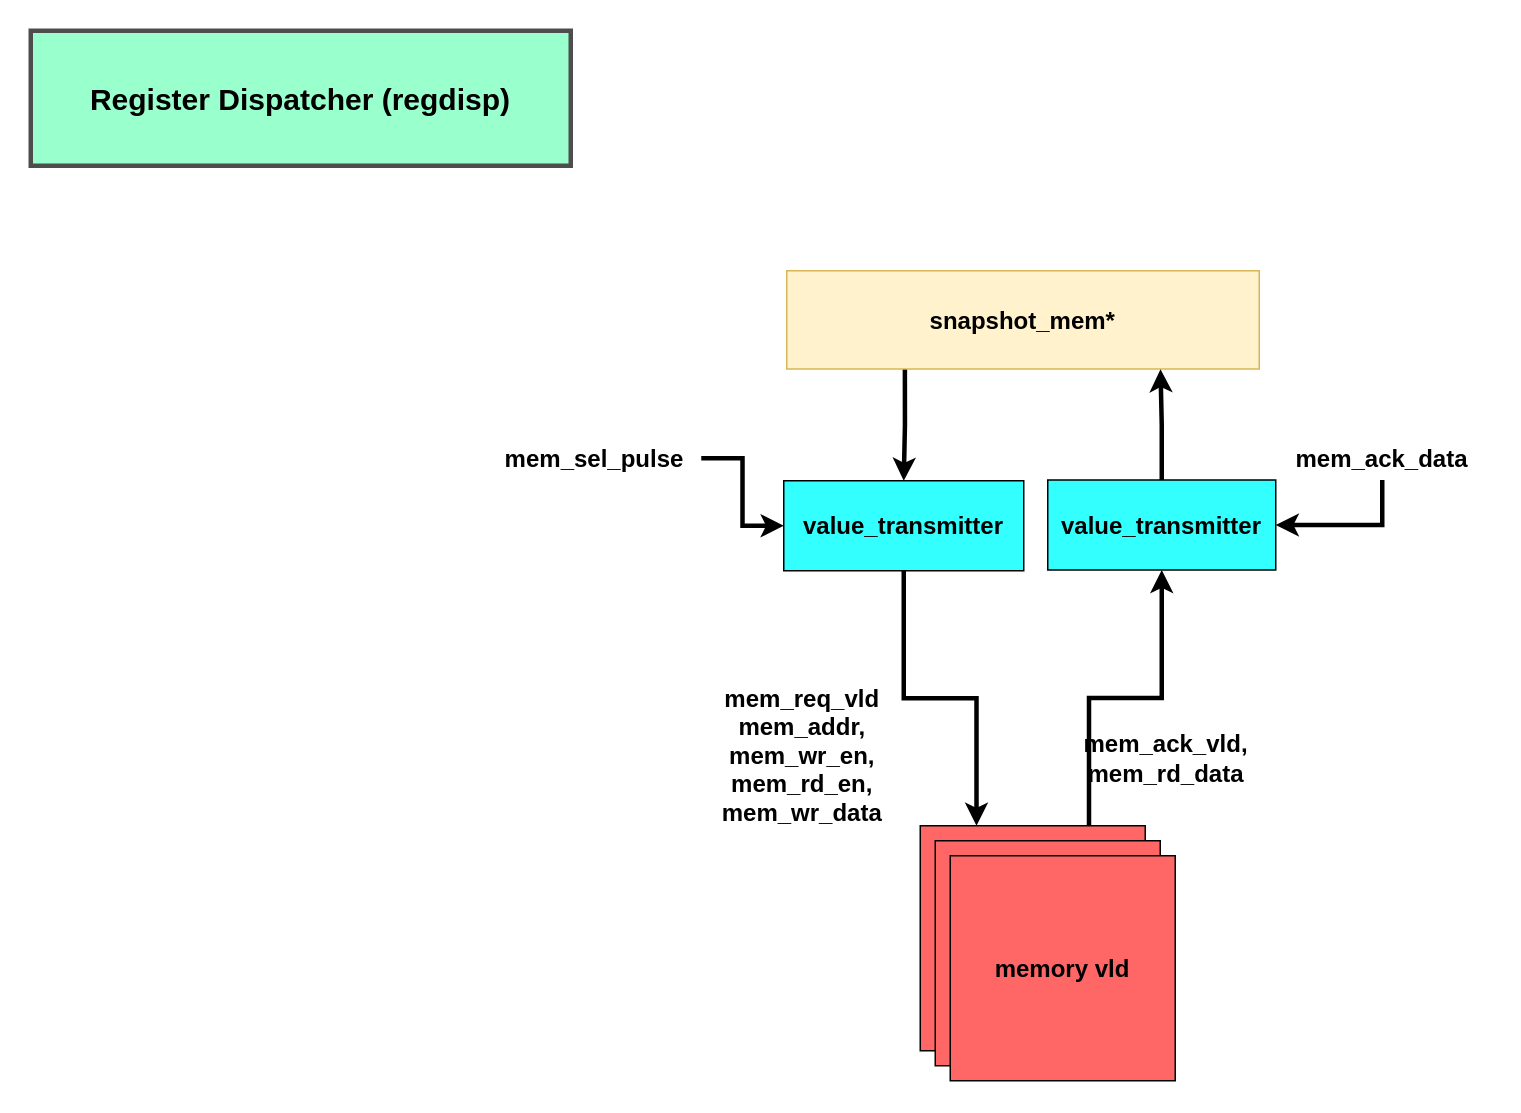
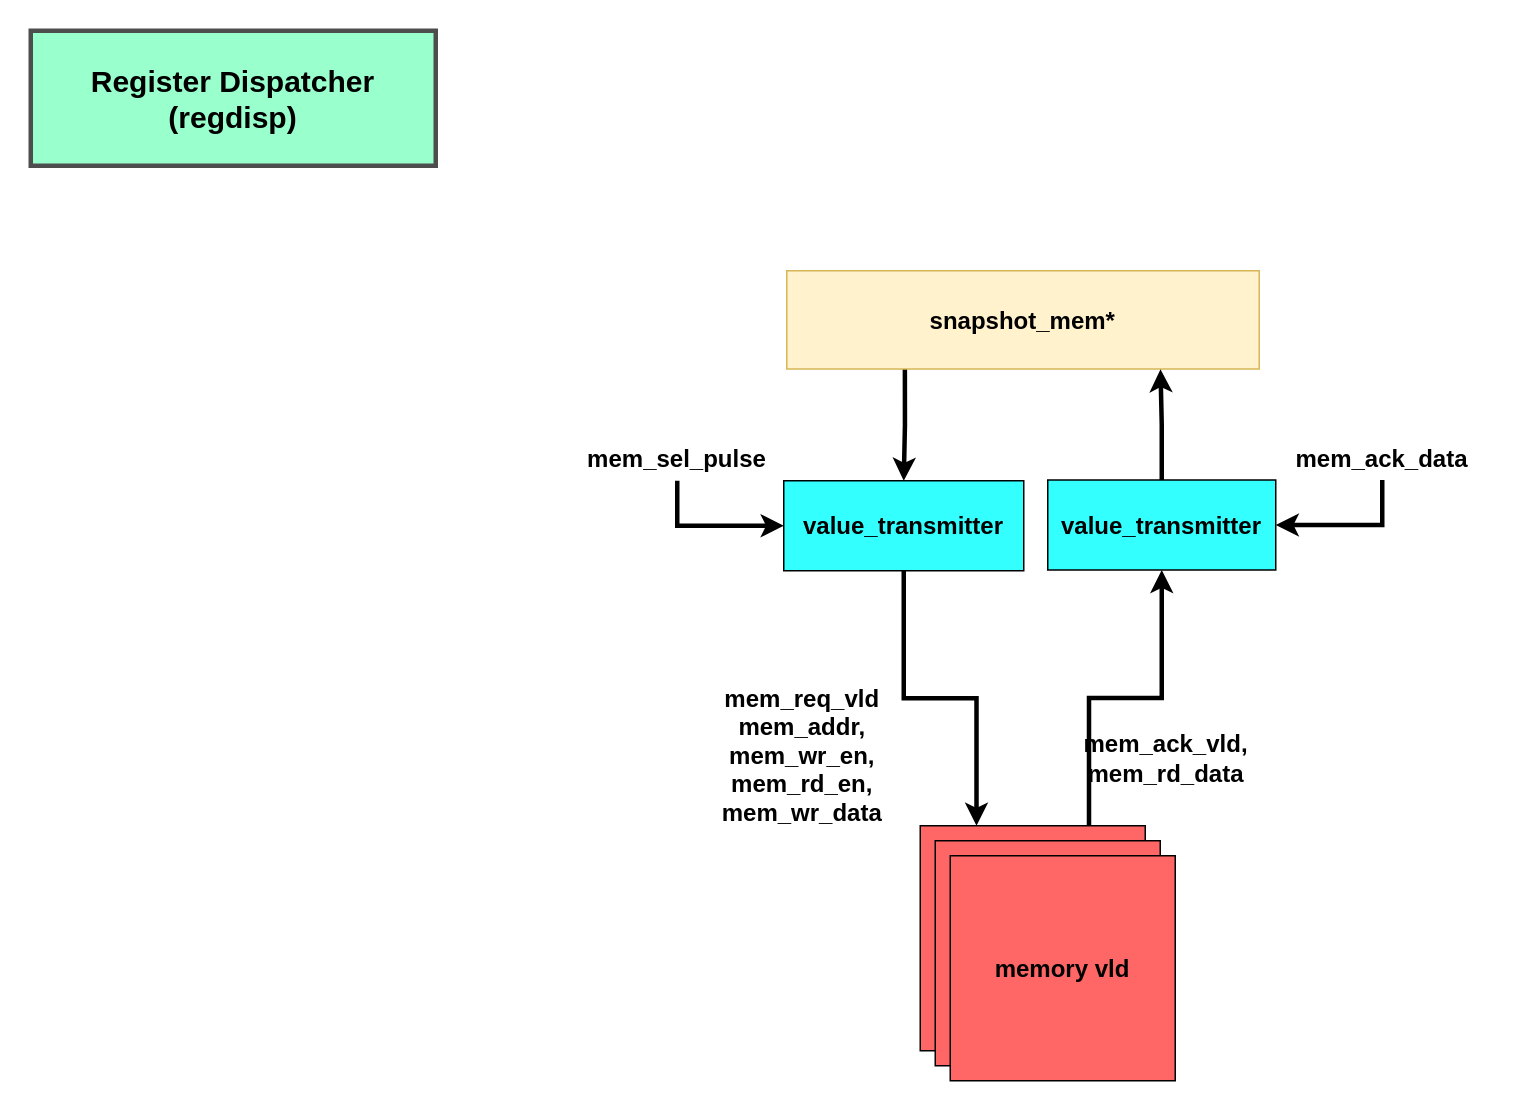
- <mxCell id="19" value="Register Dispatcher (regdisp)" style="text;html=1;strokeColor=#4D4D4D;fillColor=#99FFCC;align=center;verticalAlign=middle;whiteSpace=wrap;rounded=0;fontSize=20;fontStyle=1;strokeWidth=3;" vertex="1" parent="1"><mxGeometry x="20" y="20" width="360" height="90" as="geometry" /></mxCell>
+ <mxCell id="19" value="Register Dispatcher (regdisp)" style="text;html=1;strokeColor=#4D4D4D;fillColor=#99FFCC;align=center;verticalAlign=middle;whiteSpace=wrap;rounded=0;fontSize=20;fontStyle=1;strokeWidth=3;" vertex="1" parent="1"><mxGeometry x="20" y="20" width="270" height="90" as="geometry" /></mxCell>
- <mxCell id="18" value="&lt;b style=&quot;font-size: 16px&quot;&gt;mem_sel_pulse&lt;/b&gt;" style="text;html=1;strokeColor=none;fillColor=none;align=center;verticalAlign=middle;whiteSpace=wrap;rounded=0;fontSize=16;" vertex="1" parent="1"><mxGeometry x="325" y="290" width="142" height="30" as="geometry" /></mxCell>
+ <mxCell id="18" value="&lt;b style=&quot;font-size: 16px&quot;&gt;mem_sel_pulse&lt;/b&gt;" style="text;html=1;strokeColor=none;fillColor=none;align=center;verticalAlign=middle;whiteSpace=wrap;rounded=0;fontSize=16;" vertex="1" parent="1"><mxGeometry x="380" y="290" width="142" height="30" as="geometry" /></mxCell>
